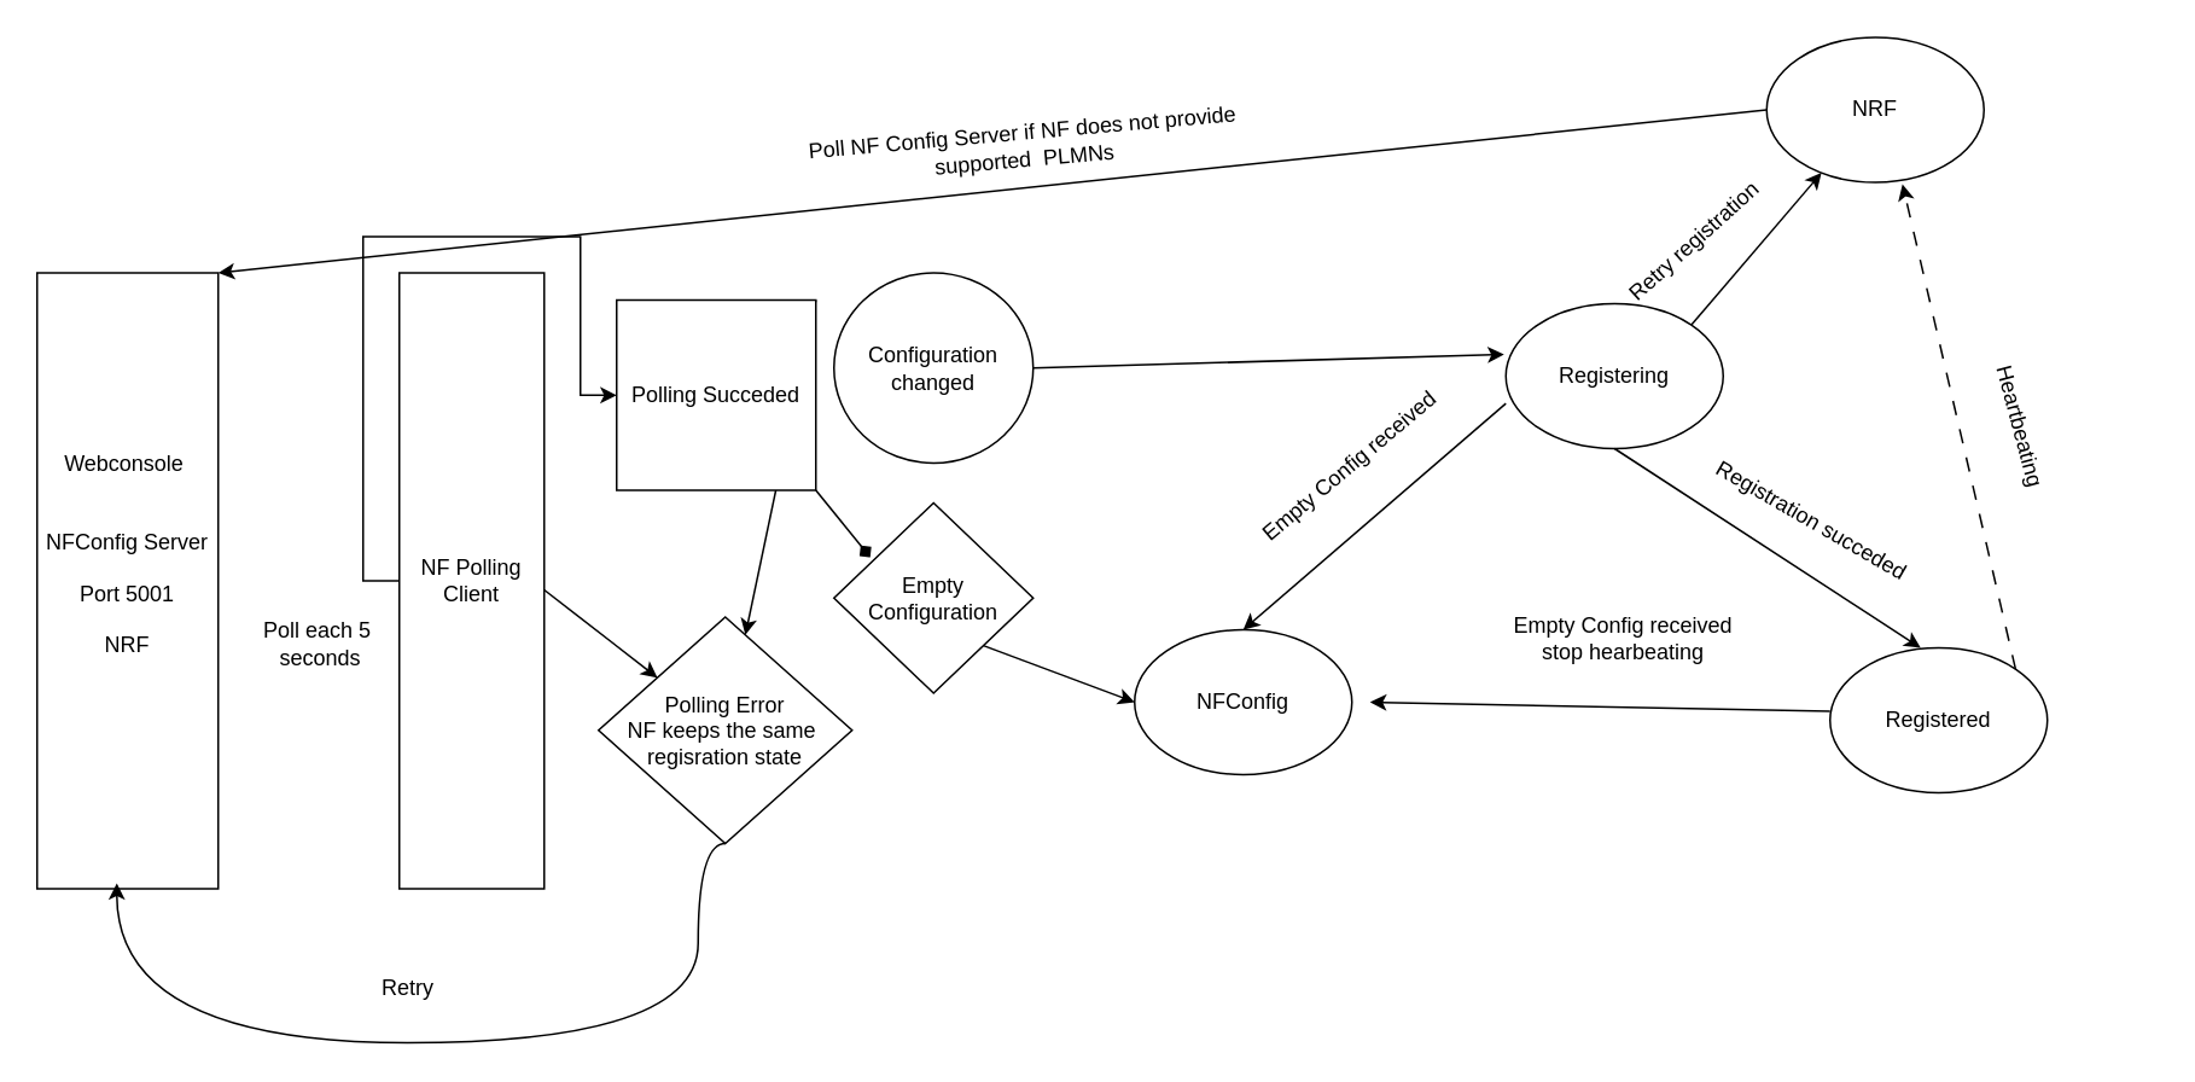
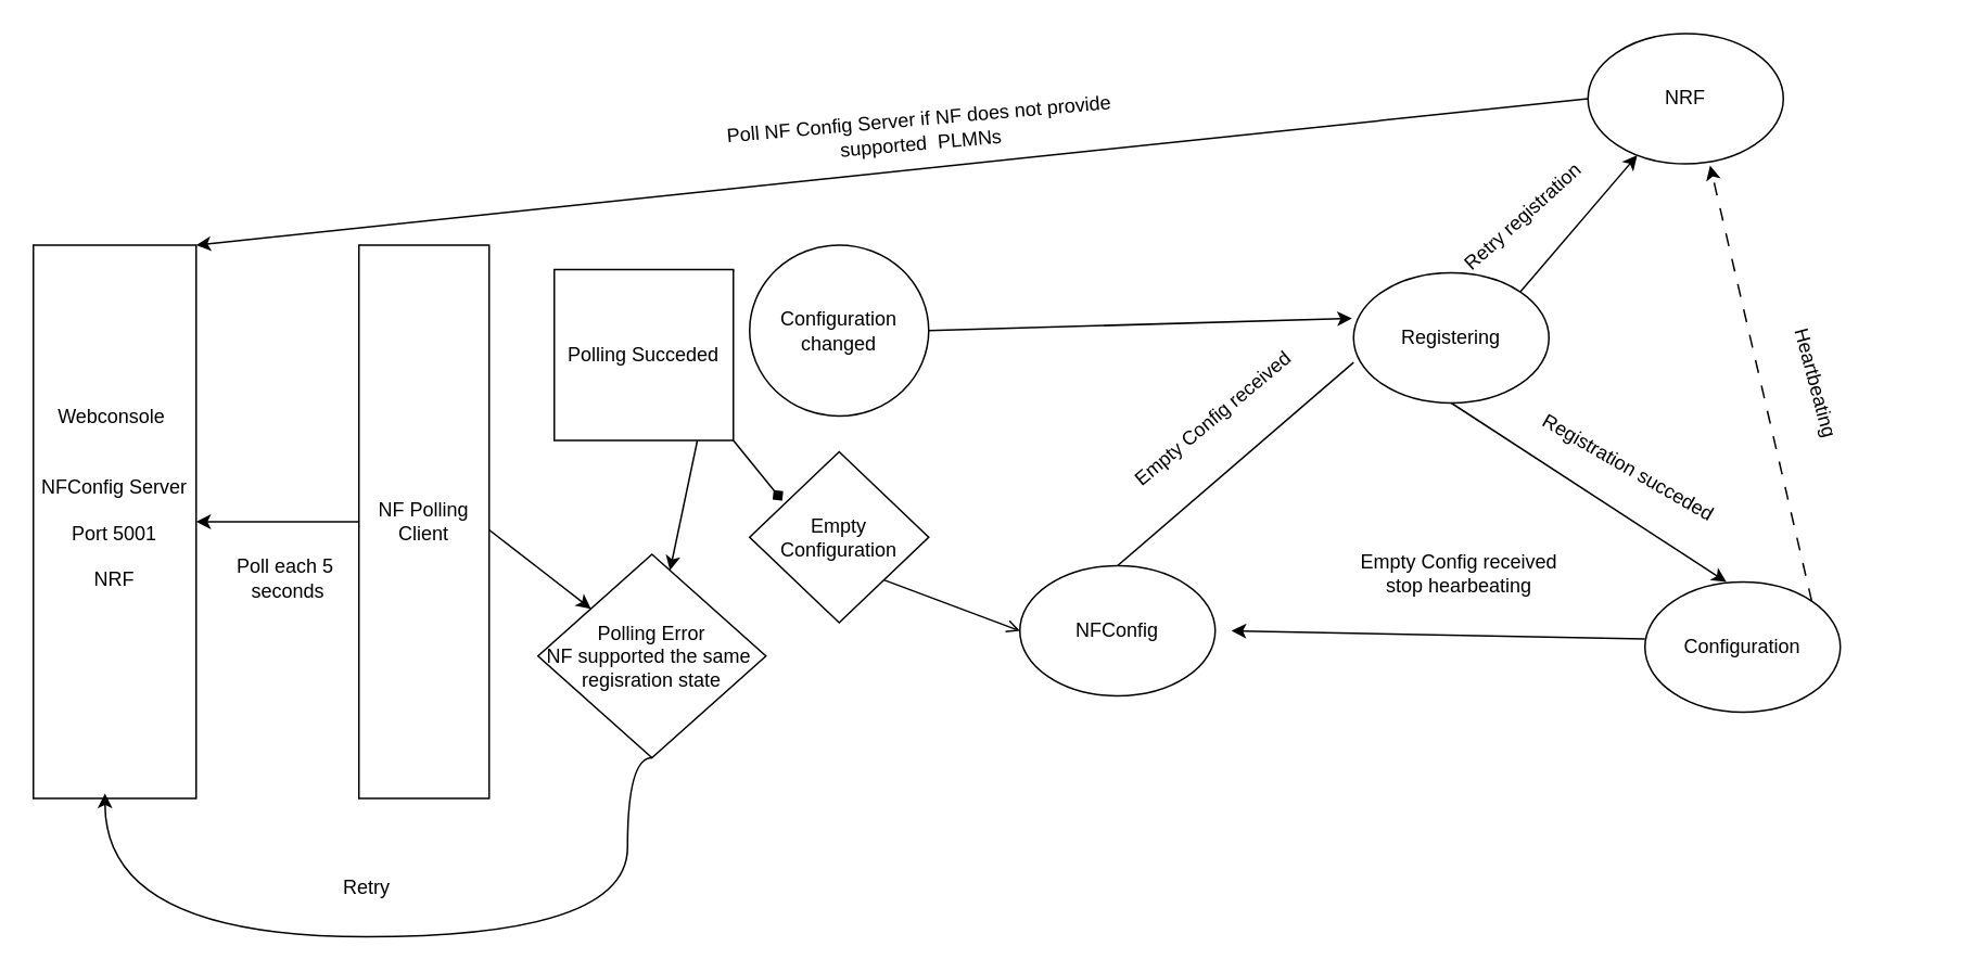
- <mxCell id="15" style="edgeStyle=orthogonalEdgeStyle;rounded=0;orthogonalLoop=1;jettySize=auto;html=1;exitX=0;exitY=0.5;exitDx=0;exitDy=0;" edge="1" parent="1" source="16" target="23"><mxGeometry relative="1" as="geometry" /></mxCell>
+ <mxCell id="15" style="edgeStyle=orthogonalEdgeStyle;rounded=0;orthogonalLoop=1;jettySize=auto;html=1;exitX=0;exitY=0.5;exitDx=0;exitDy=0;entryX=1;entryY=0.5;entryDx=0;entryDy=0;" edge="1" parent="1" source="16" target="14"><mxGeometry relative="1" as="geometry" /></mxCell>
- <mxCell id="8" value="" style="endArrow=classic;html=1;rounded=0;exitX=0;exitY=0.688;exitDx=0;exitDy=0;exitPerimeter=0;entryX=0.5;entryY=0;entryDx=0;entryDy=0;" edge="1" parent="1" source="3" target="5"><mxGeometry width="50" height="50" relative="1" as="geometry"><mxPoint x="826" y="217" as="sourcePoint" /><mxPoint x="616" y="347" as="targetPoint" /></mxGeometry></mxCell>
+ <mxCell id="8" value="" style="endArrow=none;html=1;rounded=0;exitX=0;exitY=0.688;exitDx=0;exitDy=0;exitPerimeter=0;entryX=0.5;entryY=0;entryDx=0;entryDy=0;" edge="1" parent="1" source="3" target="5"><mxGeometry width="50" height="50" relative="1" as="geometry"><mxPoint x="826" y="217" as="sourcePoint" /><mxPoint x="616" y="347" as="targetPoint" /></mxGeometry></mxCell>
- <mxCell id="28" style="rounded=0;orthogonalLoop=1;jettySize=auto;html=1;exitX=1;exitY=1;exitDx=0;exitDy=0;entryX=0;entryY=0.5;entryDx=0;entryDy=0;" edge="1" parent="1" source="20" target="5"><mxGeometry relative="1" as="geometry" /></mxCell>
+ <mxCell id="28" style="rounded=0;orthogonalLoop=1;jettySize=auto;html=1;exitX=1;exitY=1;exitDx=0;exitDy=0;entryX=0;entryY=0.5;entryDx=0;entryDy=0;endArrow=open;" edge="1" parent="1" source="20" target="5"><mxGeometry relative="1" as="geometry" /></mxCell>
- <mxCell id="4" value="Registered" style="ellipse;whiteSpace=wrap;html=1;fillColor=light-dark(#FFFFFF,#1A3300);" vertex="1" parent="1"><mxGeometry x="1010" y="357" width="120" height="80" as="geometry" /></mxCell>
+ <mxCell id="4" value="Configuration" style="ellipse;whiteSpace=wrap;html=1;fillColor=light-dark(#FFFFFF,#1A3300);" vertex="1" parent="1"><mxGeometry x="1010" y="357" width="120" height="80" as="geometry" /></mxCell>
- <mxCell id="21" value="Polling Error&lt;br&gt;NF keeps the same&amp;nbsp; regisration state" style="rhombus;whiteSpace=wrap;html=1;fillColor=light-dark(#FFFFFF,#CC0000);" vertex="1" parent="1"><mxGeometry x="330" y="340" width="140" height="125" as="geometry" /></mxCell>
+ <mxCell id="21" value="Polling Error&lt;br&gt;NF supported the same&amp;nbsp; regisration state" style="rhombus;whiteSpace=wrap;html=1;fillColor=light-dark(#FFFFFF,#CC0000);" vertex="1" parent="1"><mxGeometry x="330" y="340" width="140" height="125" as="geometry" /></mxCell>
